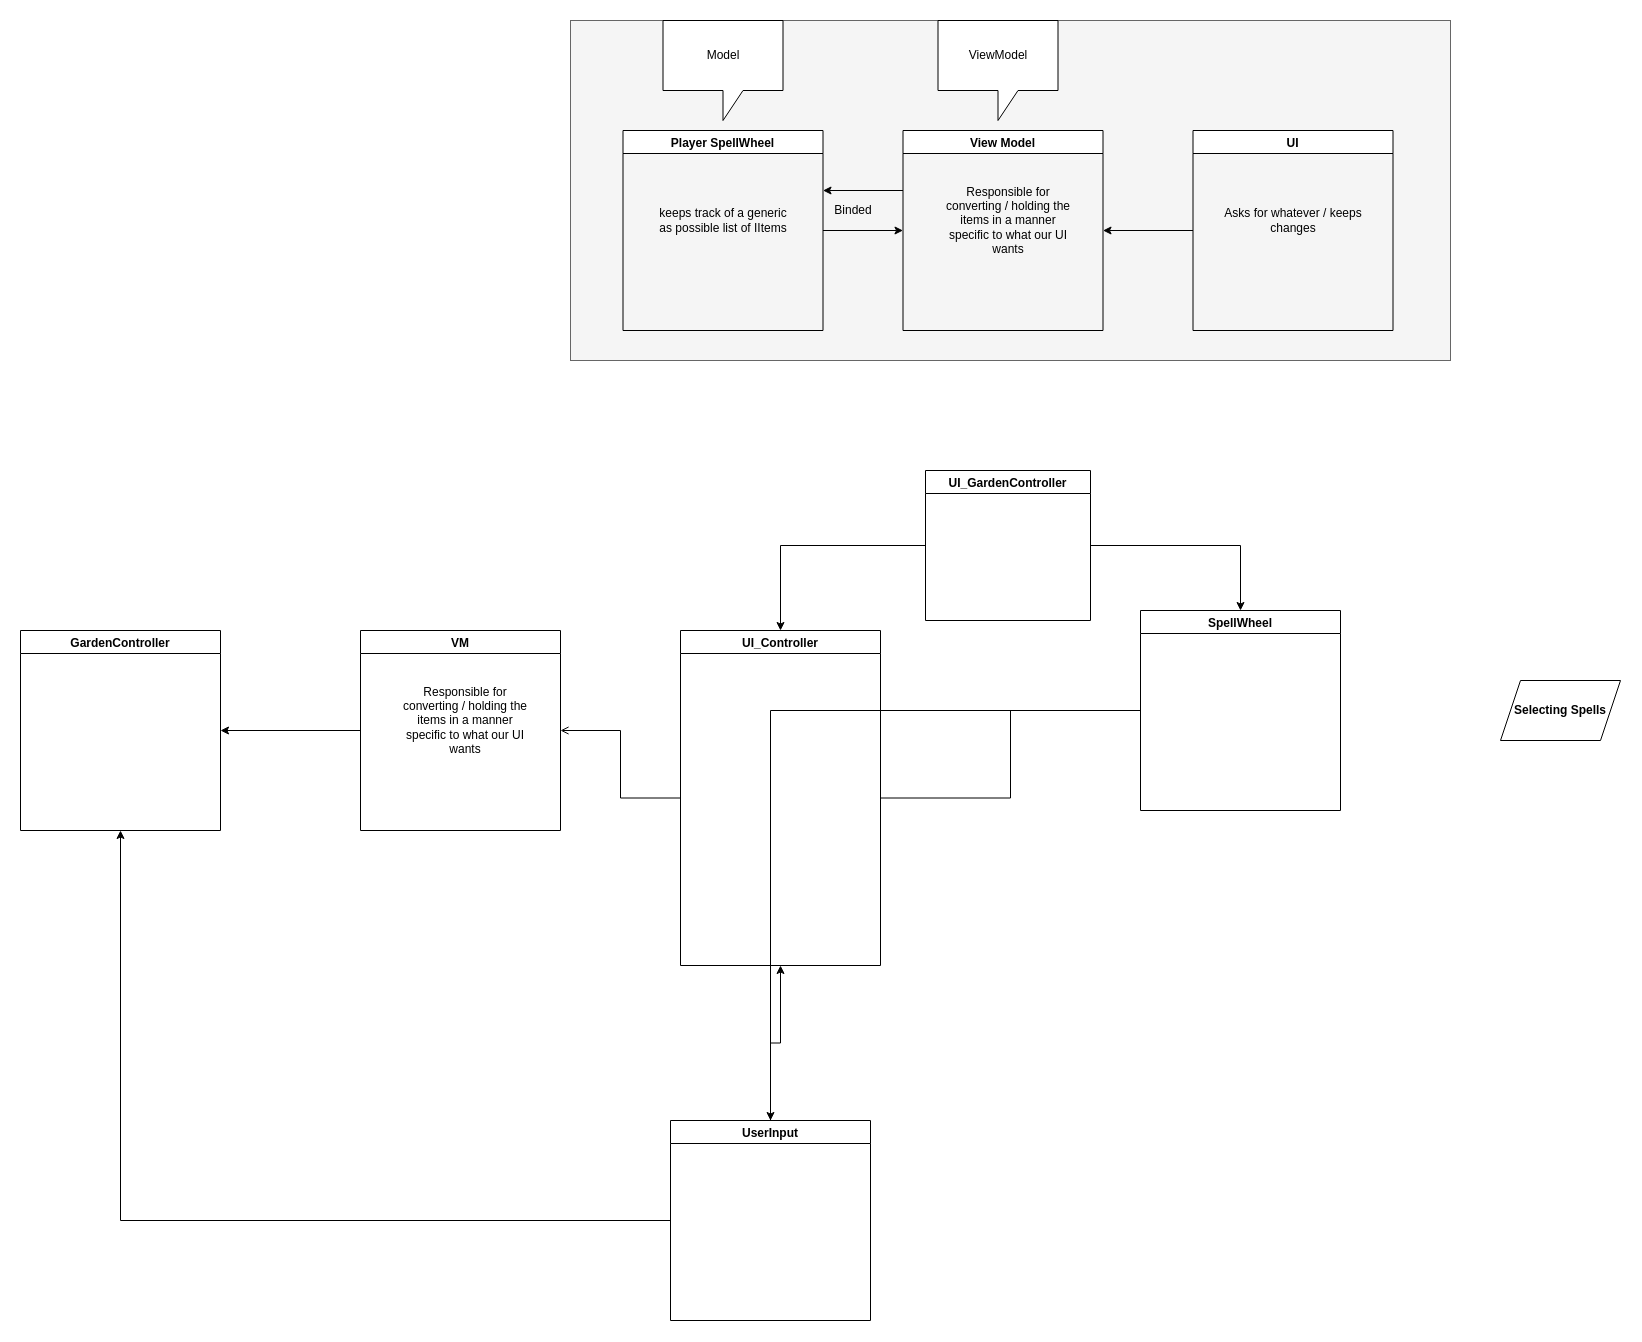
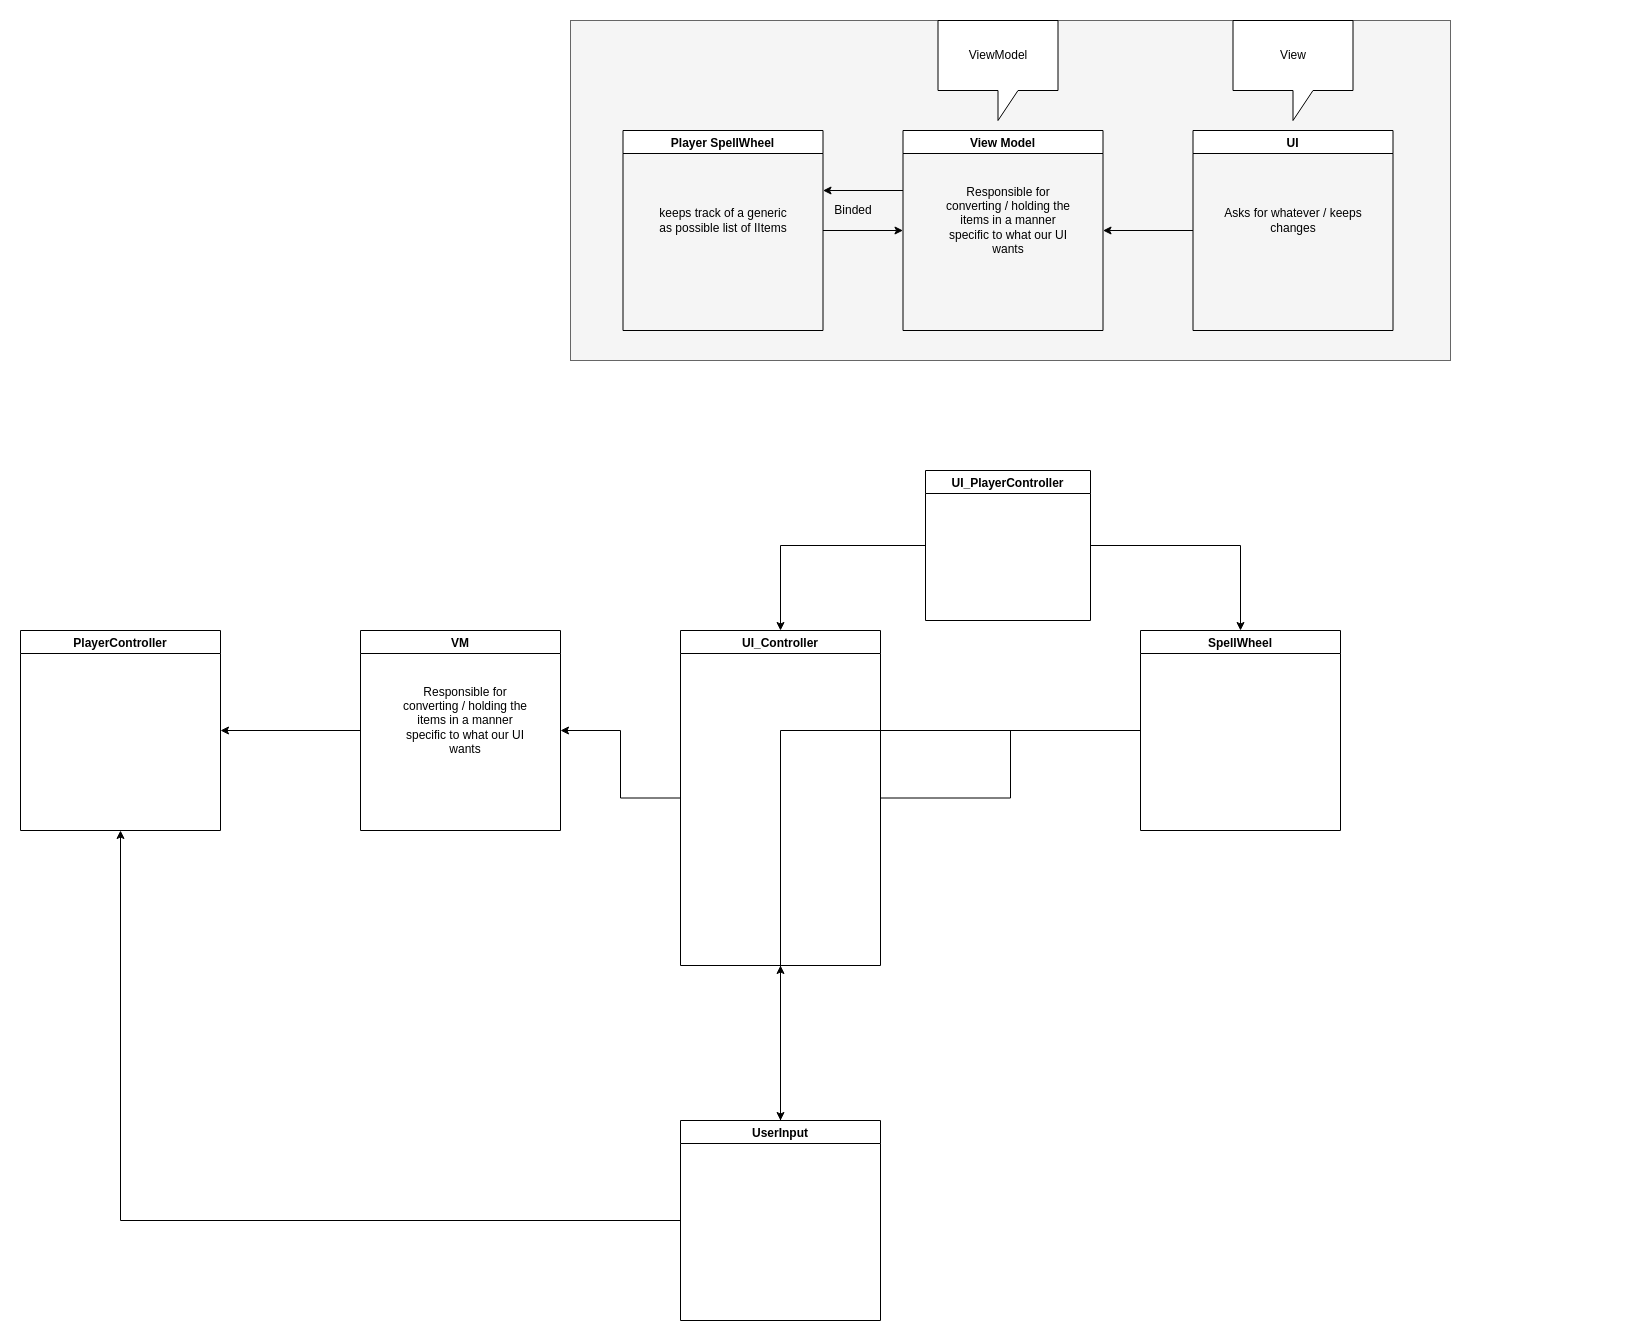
- <mxCell id="12" value="Model" style="shape=callout;whiteSpace=wrap;html=1;perimeter=calloutPerimeter;" parent="1" vertex="1"><mxGeometry x="662.5" y="20" width="120" height="100" as="geometry" /></mxCell>
+ <mxCell id="14" value="View" style="shape=callout;whiteSpace=wrap;html=1;perimeter=calloutPerimeter;" parent="1" vertex="1"><mxGeometry x="1232.5" y="20" width="120" height="100" as="geometry" /></mxCell>
- <mxCell id="26" value="UI_GardenController" style="swimlane;" parent="1" vertex="1"><mxGeometry x="925" y="470" width="165" height="150" as="geometry" /></mxCell>
+ <mxCell id="26" value="UI_PlayerController" style="swimlane;" parent="1" vertex="1"><mxGeometry x="925" y="470" width="165" height="150" as="geometry" /></mxCell>
- <mxCell id="27" value="GardenController" style="swimlane;" parent="1" vertex="1"><mxGeometry x="20" y="630" width="200" height="200" as="geometry" /></mxCell>
+ <mxCell id="27" value="PlayerController" style="swimlane;" parent="1" vertex="1"><mxGeometry x="20" y="630" width="200" height="200" as="geometry" /></mxCell>
- <mxCell id="23" value="SpellWheel" style="swimlane;startSize=23;" parent="1" vertex="1"><mxGeometry x="1140" y="610" width="200" height="200" as="geometry" /></mxCell>
+ <mxCell id="23" value="SpellWheel" style="swimlane;startSize=23;" parent="1" vertex="1"><mxGeometry x="1140" y="630" width="200" height="200" as="geometry" /></mxCell>
- <mxCell id="28" value="&lt;span style=&quot;font-weight: 700&quot;&gt;Selecting Spells&lt;/span&gt;" style="shape=parallelogram;perimeter=parallelogramPerimeter;whiteSpace=wrap;html=1;fixedSize=1;" parent="1" vertex="1"><mxGeometry x="1500" y="680" width="120" height="60" as="geometry" /></mxCell>
- <mxCell id="17" style="edgeStyle=orthogonalEdgeStyle;rounded=0;orthogonalLoop=1;jettySize=auto;html=1;entryX=1;entryY=0.5;entryDx=0;entryDy=0;endArrow=open;endFill=1;" parent="1" source="18" target="20" edge="1"><mxGeometry relative="1" as="geometry" /></mxCell>
+ <mxCell id="17" style="edgeStyle=orthogonalEdgeStyle;rounded=0;orthogonalLoop=1;jettySize=auto;html=1;entryX=1;entryY=0.5;entryDx=0;entryDy=0;endArrow=classic;endFill=1;" parent="1" source="18" target="20" edge="1"><mxGeometry relative="1" as="geometry" /></mxCell>
- <mxCell id="31" value="UserInput" style="swimlane;" parent="1" vertex="1"><mxGeometry x="670" y="1120" width="200" height="200" as="geometry" /></mxCell>
+ <mxCell id="31" value="UserInput" style="swimlane;" parent="1" vertex="1"><mxGeometry x="680" y="1120" width="200" height="200" as="geometry" /></mxCell>
